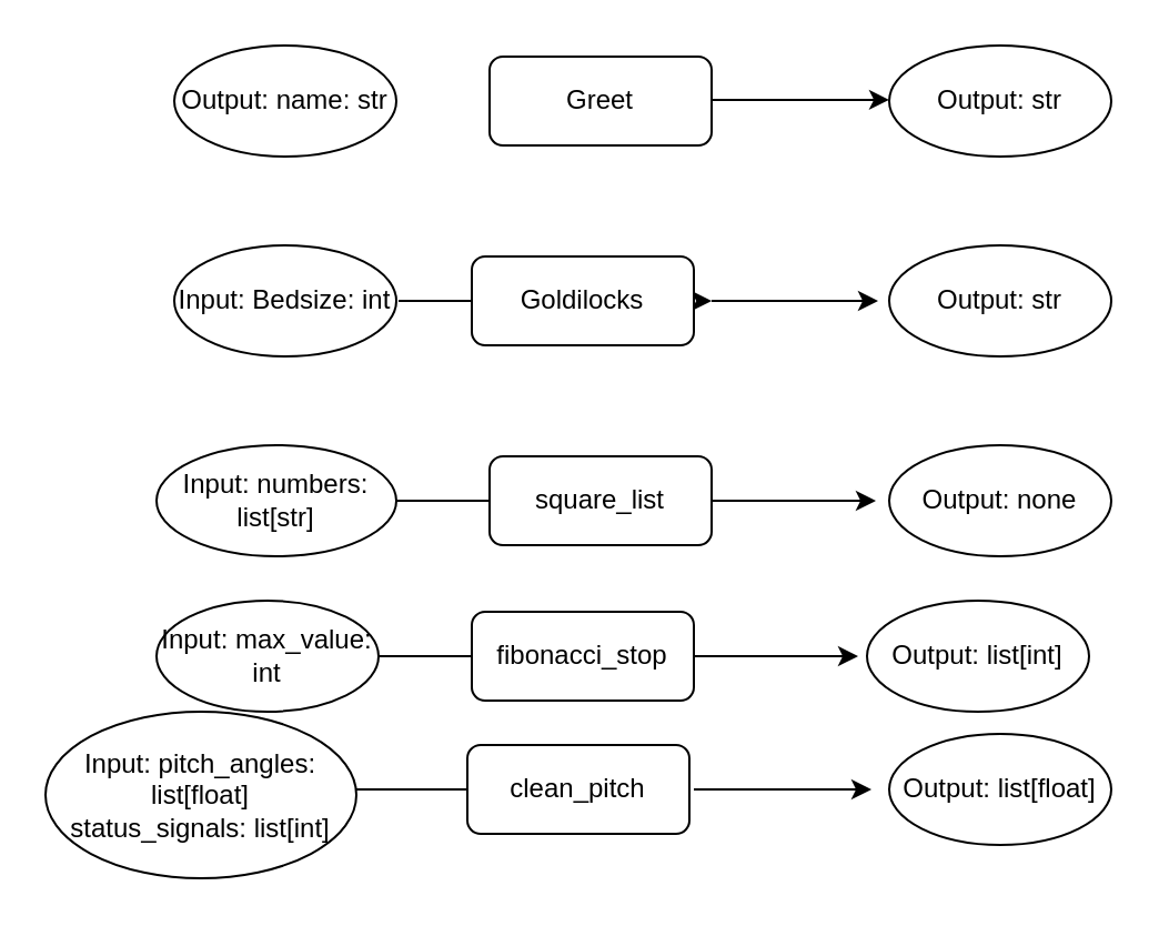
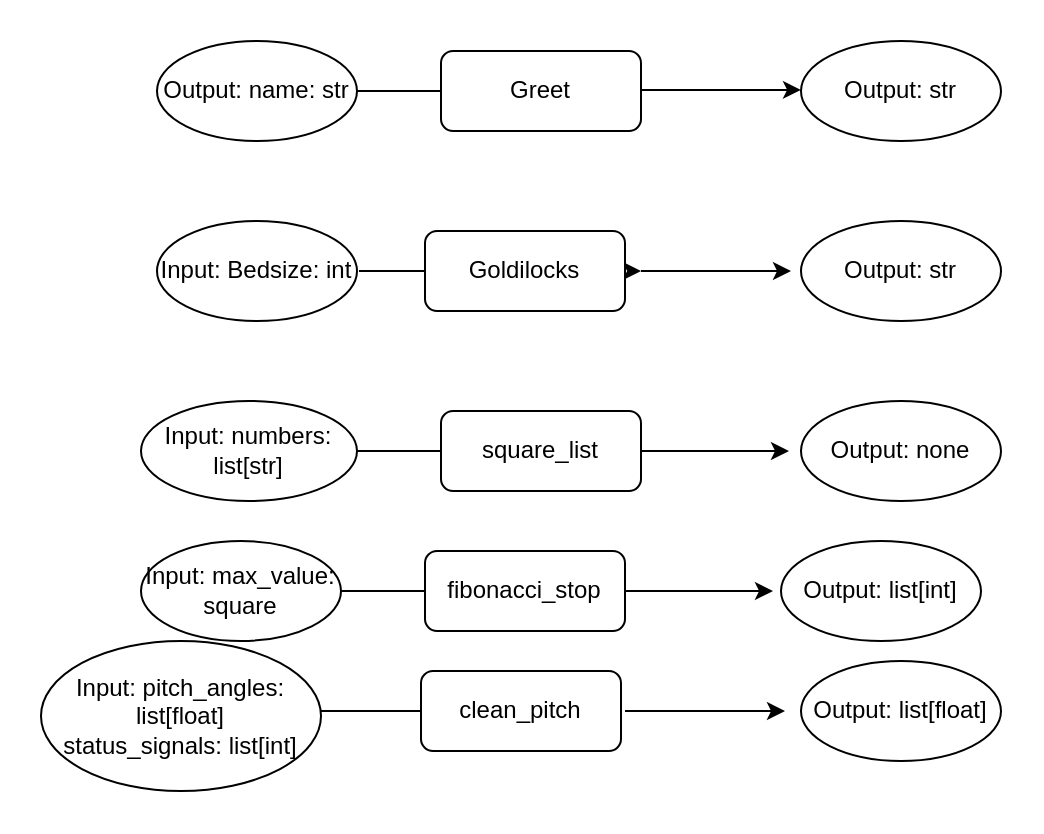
+ <mxCell id="5" value="" style="endArrow=none;html=1;entryX=0;entryY=0.5;entryDx=0;entryDy=0;exitX=1;exitY=0.5;exitDx=0;exitDy=0;" edge="1" parent="1" source="4" target="3"><mxGeometry width="50" height="50" relative="1" as="geometry"><mxPoint x="140" y="55" as="sourcePoint" /><mxPoint x="190" y="5" as="targetPoint" /></mxGeometry></mxCell>
- <mxCell id="20" value="Input: max_value: int" style="ellipse;whiteSpace=wrap;html=1;" vertex="1" parent="1"><mxGeometry x="70" y="270" width="100" height="50" as="geometry" /></mxCell>
+ <mxCell id="20" value="Input: max_value: square" style="ellipse;whiteSpace=wrap;html=1;" vertex="1" parent="1"><mxGeometry x="70" y="270" width="100" height="50" as="geometry" /></mxCell>
